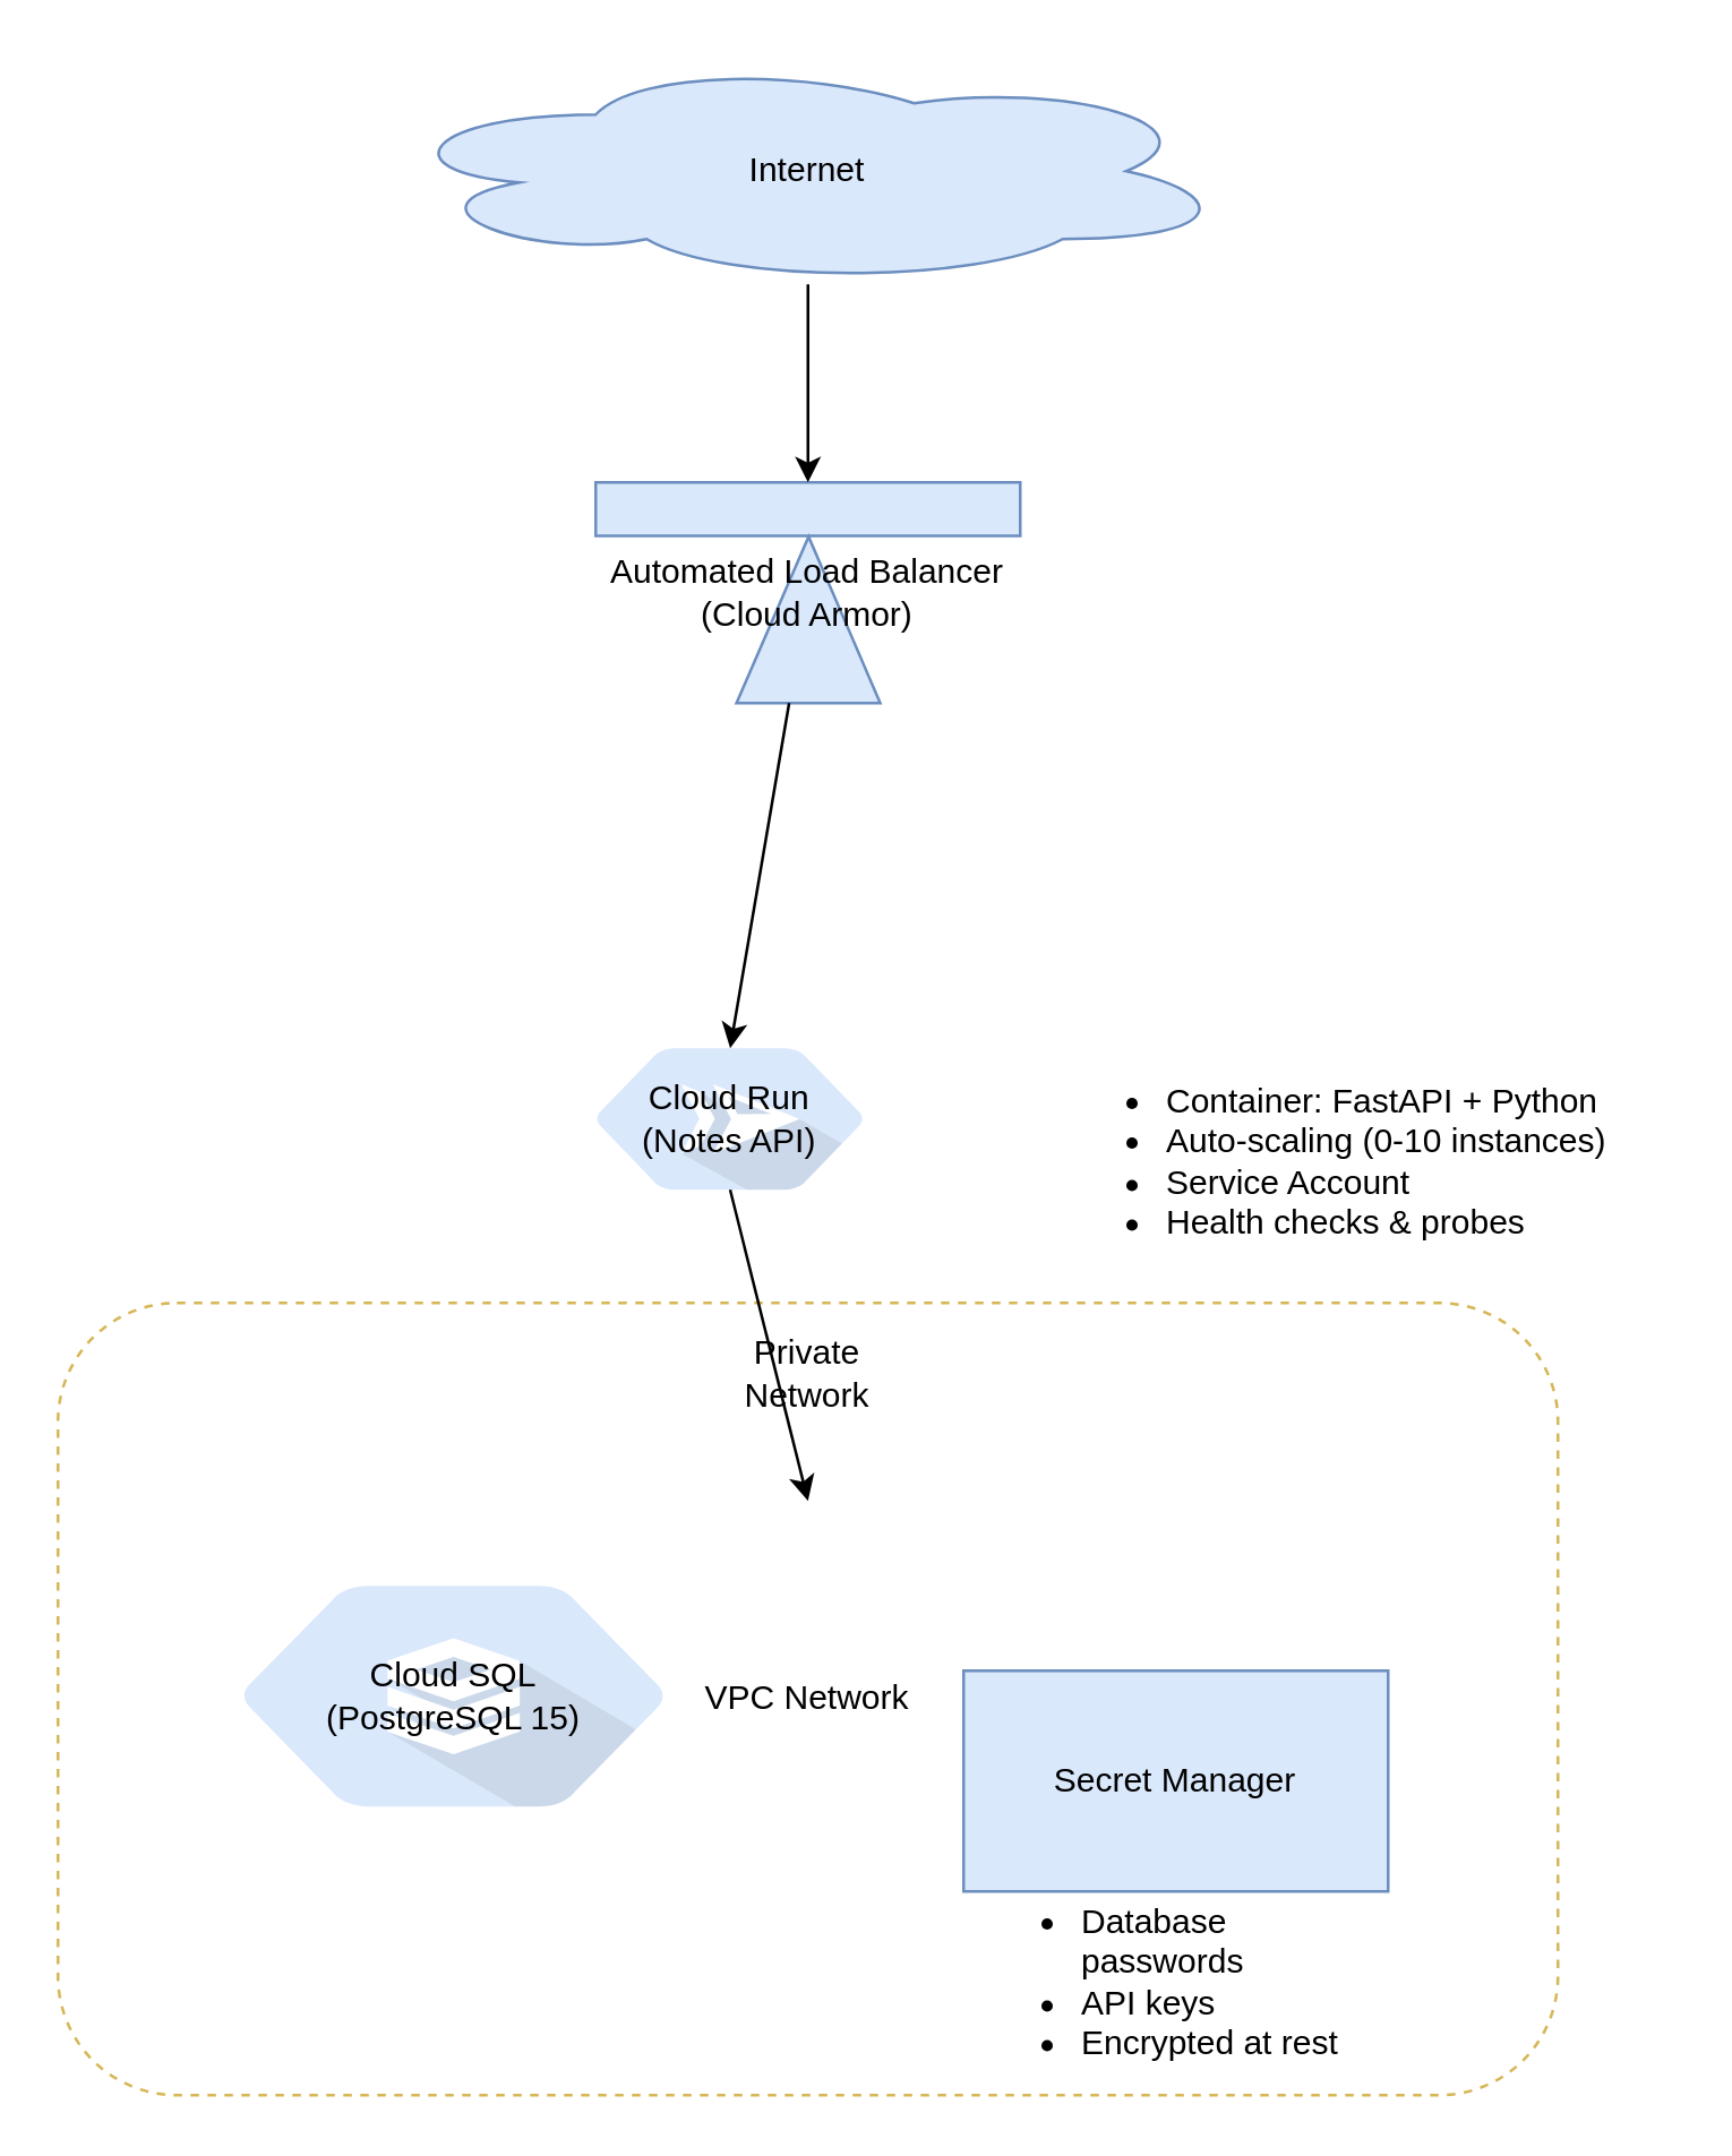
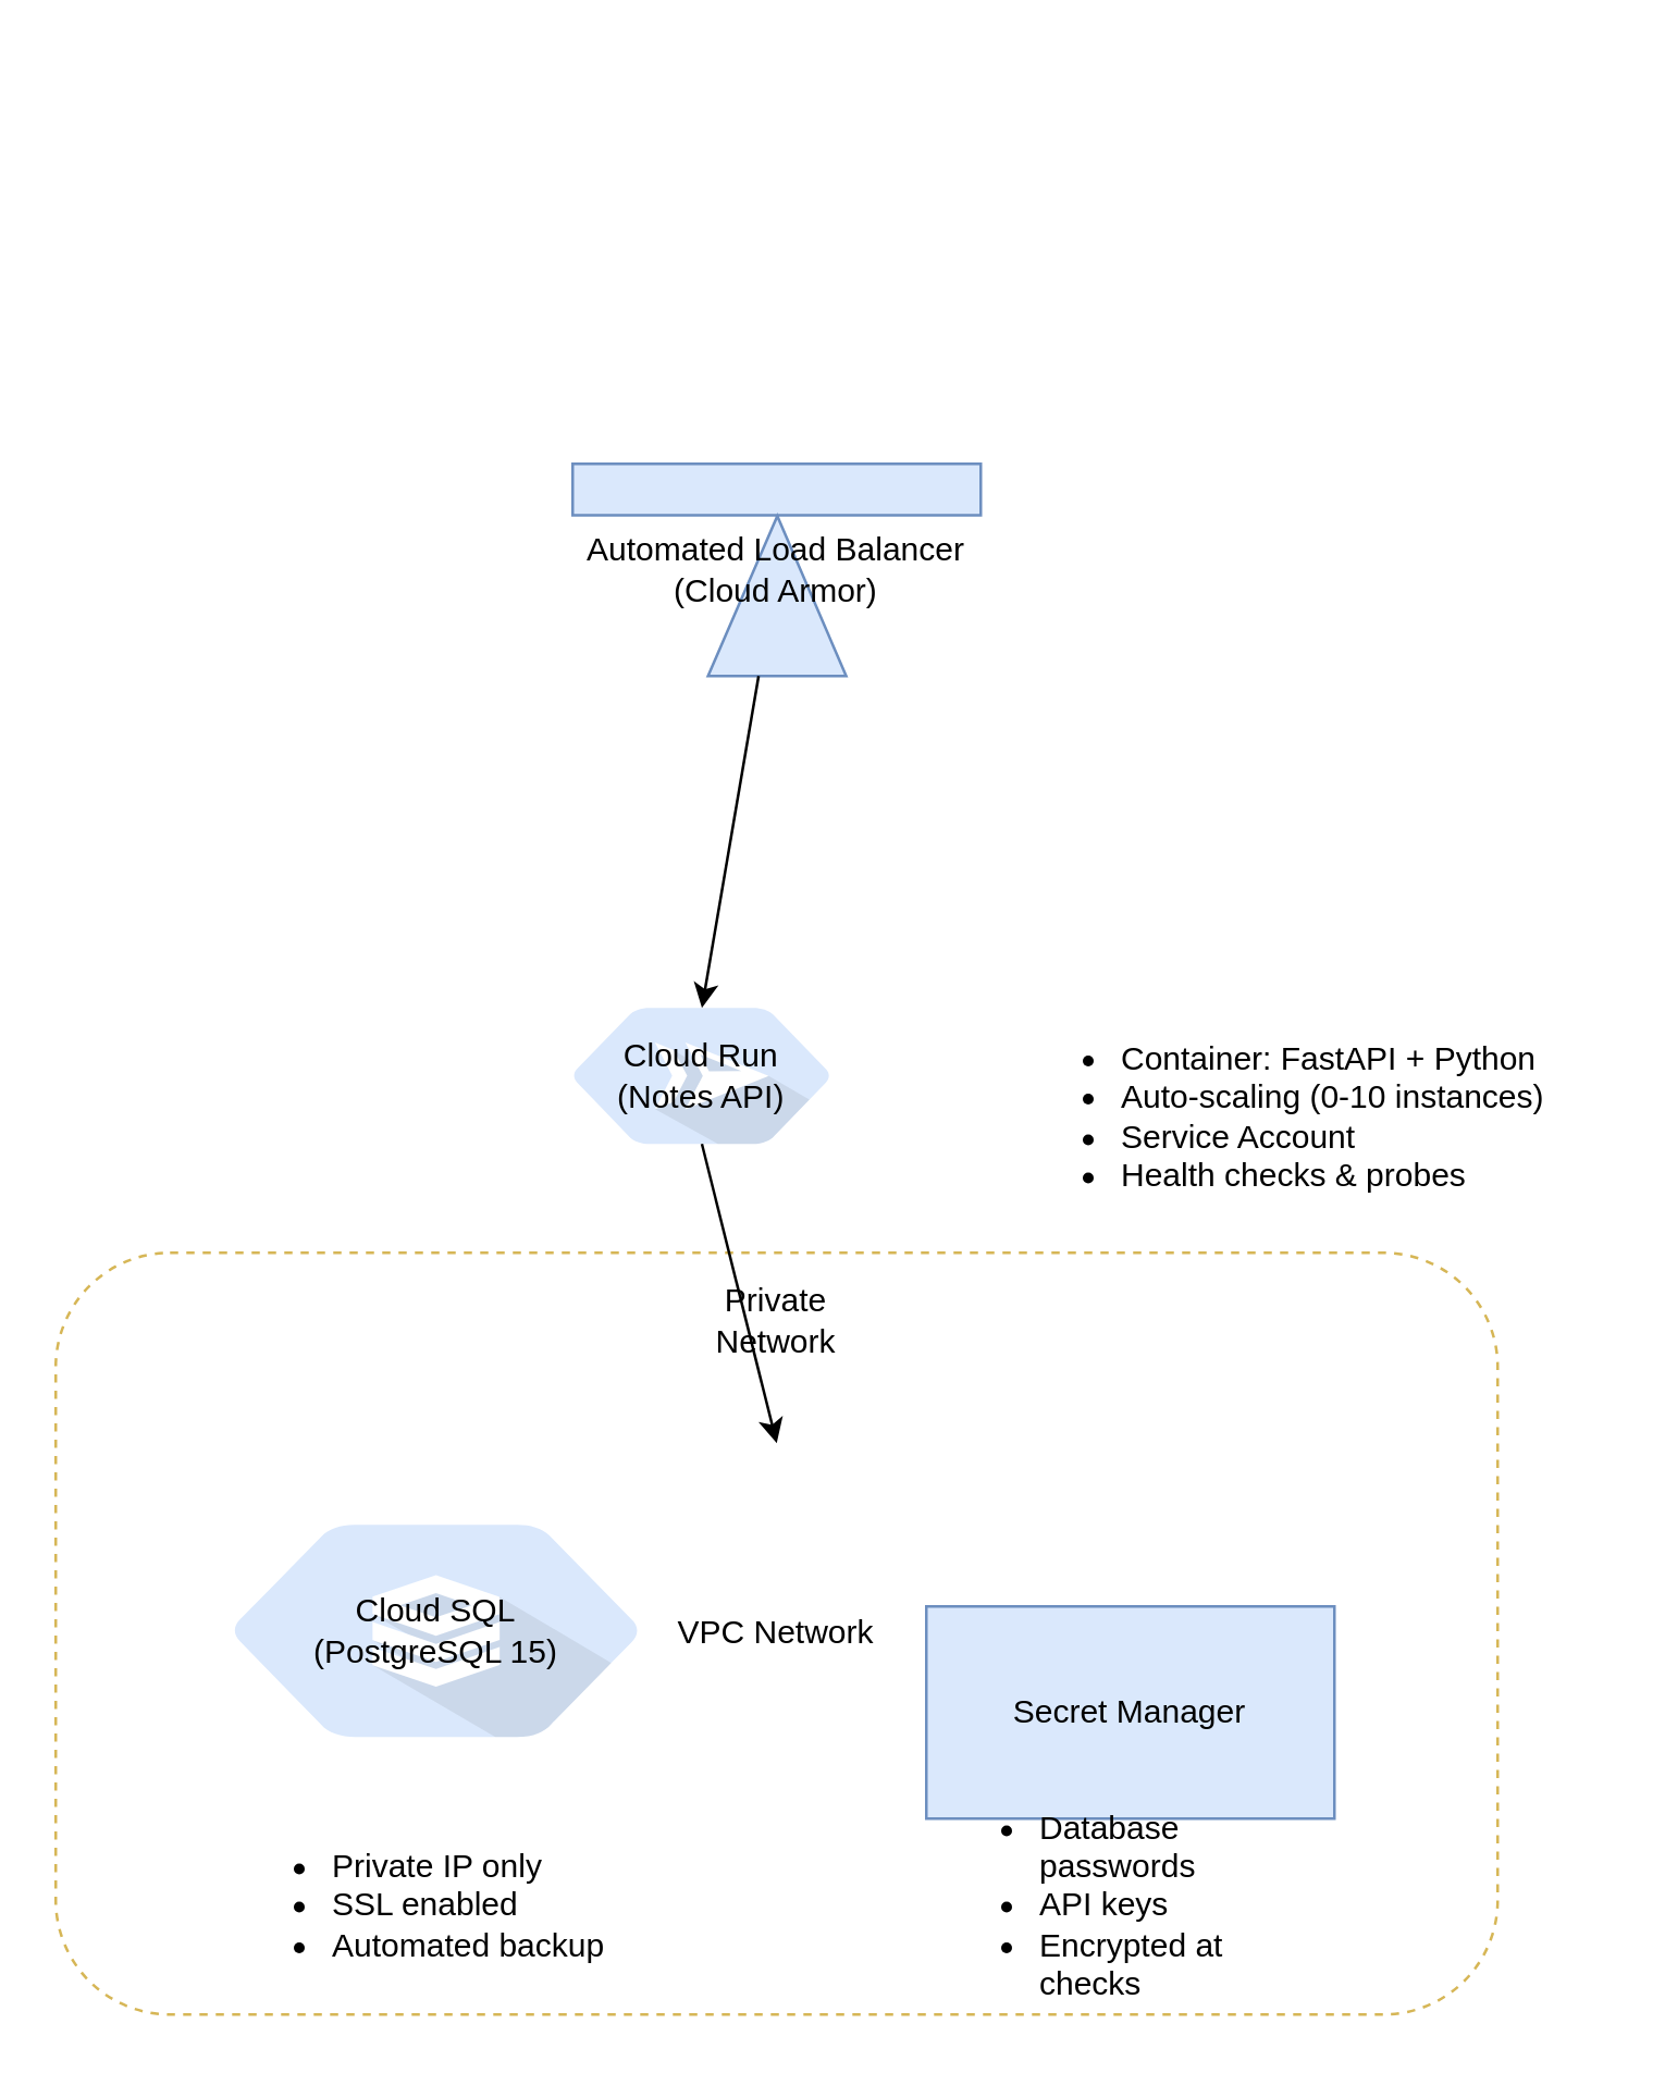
- <mxCell id="2" value="Internet" style="shape=cloud;whiteSpace=wrap;html=1;fillColor=#dae8fc;strokeColor=#6c8ebf;" parent="1" vertex="1"><mxGeometry x="135" y="20" width="300" height="80" as="geometry" /></mxCell>
- <mxCell id="4" value="" style="endArrow=classic;html=1;rounded=0;entryX=0.5;entryY=0;entryDx=0;entryDy=0;" parent="1" source="2" target="3" edge="1"><mxGeometry width="50" height="50" relative="1" as="geometry"><mxPoint x="285" y="100" as="sourcePoint" /><mxPoint x="285" y="160" as="targetPoint" /></mxGeometry></mxCell>
+ <mxCell id="11" value="&lt;ul&gt;&lt;li&gt;Private IP only&lt;/li&gt;&lt;li&gt;SSL enabled&lt;/li&gt;&lt;li&gt;Automated backup&lt;/li&gt;&lt;/ul&gt;" style="text;html=1;strokeColor=none;fillColor=none;align=left;verticalAlign=middle;whiteSpace=wrap;rounded=0;" parent="1" vertex="1"><mxGeometry x="80" y="670" width="150" height="60" as="geometry" /></mxCell>
- <mxCell id="12" value="&lt;ul&gt;&lt;li&gt;Database passwords&lt;/li&gt;&lt;li&gt;API keys&lt;/li&gt;&lt;li&gt;Encrypted at rest&lt;/li&gt;&lt;/ul&gt;" style="text;html=1;strokeColor=none;fillColor=none;align=left;verticalAlign=middle;whiteSpace=wrap;rounded=0;" parent="1" vertex="1"><mxGeometry x="340" y="670" width="150" height="60" as="geometry" /></mxCell>
+ <mxCell id="12" value="&lt;ul&gt;&lt;li&gt;Database passwords&lt;/li&gt;&lt;li&gt;API keys&lt;/li&gt;&lt;li&gt;Encrypted at checks&lt;/li&gt;&lt;/ul&gt;" style="text;html=1;strokeColor=none;fillColor=none;align=left;verticalAlign=middle;whiteSpace=wrap;rounded=0;" parent="1" vertex="1"><mxGeometry x="340" y="670" width="150" height="60" as="geometry" /></mxCell>
